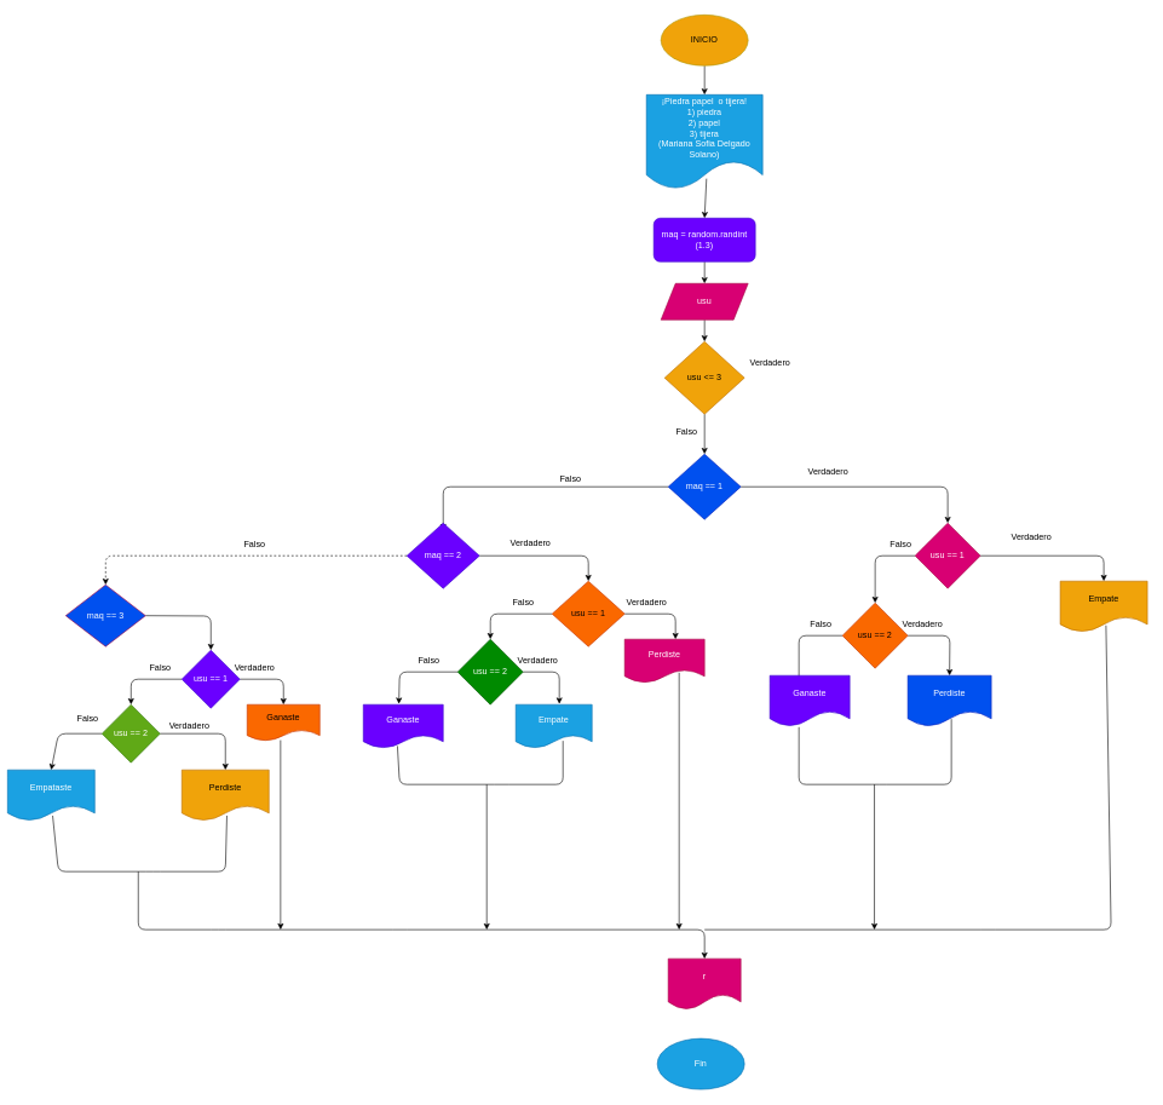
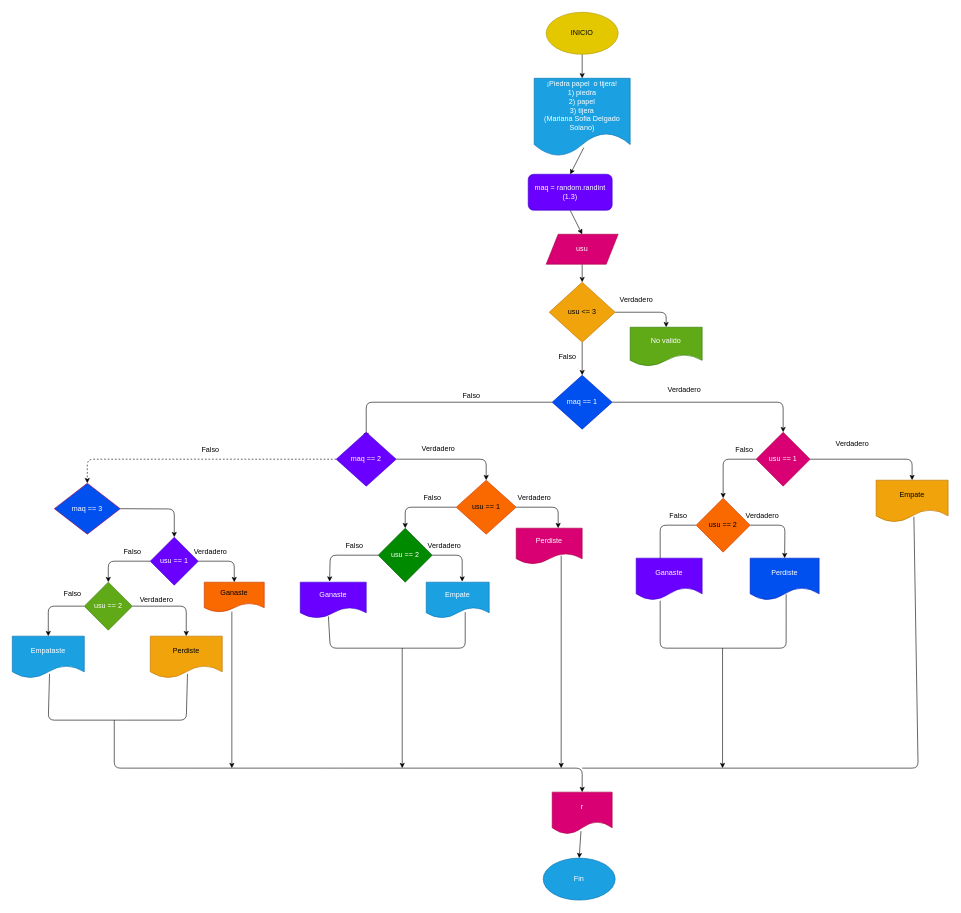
- <mxCell id="3" value="INICIO" style="ellipse;whiteSpace=wrap;html=1;fillColor=#f0a30a;fontColor=#000000;strokeColor=#B09500;" parent="1" vertex="1"><mxGeometry x="910" y="20" width="120" height="70" as="geometry" /></mxCell>
+ <mxCell id="3" value="INICIO" style="ellipse;whiteSpace=wrap;html=1;fillColor=#e3c800;fontColor=#000000;strokeColor=#B09500;" parent="1" vertex="1"><mxGeometry x="910" y="20" width="120" height="70" as="geometry" /></mxCell>
- <mxCell id="7" value="maq = random.randint&lt;br&gt;(1.3)" style="rounded=1;whiteSpace=wrap;html=1;fillColor=#6a00ff;fontColor=#ffffff;strokeColor=#3700CC;" parent="1" vertex="1"><mxGeometry x="900" y="300" width="140" height="60" as="geometry" /></mxCell>
+ <mxCell id="7" value="maq = random.randint&lt;br&gt;(1.3)" style="rounded=1;whiteSpace=wrap;html=1;fillColor=#6a00ff;fontColor=#ffffff;strokeColor=#3700CC;" parent="1" vertex="1"><mxGeometry x="880" y="290" width="140" height="60" as="geometry" /></mxCell>
+ <mxCell id="10" style="edgeStyle=none;html=1;exitX=1;exitY=0.5;exitDx=0;exitDy=0;entryX=0.5;entryY=0;entryDx=0;entryDy=0;" parent="1" source="12" target="13" edge="1"><mxGeometry relative="1" as="geometry"><mxPoint x="1110" y="540" as="targetPoint" /><Array as="points"><mxPoint x="1110" y="520" /></Array></mxGeometry></mxCell>
+ <mxCell id="13" value="No valido" style="shape=document;whiteSpace=wrap;html=1;boundedLbl=1;fillColor=#60a917;fontColor=#ffffff;strokeColor=#2D7600;" parent="1" vertex="1"><mxGeometry x="1050" y="545" width="120" height="65" as="geometry" /></mxCell>
- <mxCell id="58" value="Empataste" style="shape=document;whiteSpace=wrap;html=1;boundedLbl=1;fillColor=#1ba1e2;fontColor=#ffffff;strokeColor=#006EAF;" parent="1" vertex="1"><mxGeometry x="10" y="1060" width="120" height="70" as="geometry" /></mxCell>
+ <mxCell id="58" value="Empataste" style="shape=document;whiteSpace=wrap;html=1;boundedLbl=1;fillColor=#1ba1e2;fontColor=#ffffff;strokeColor=#006EAF;" parent="1" vertex="1"><mxGeometry x="20" y="1060" width="120" height="70" as="geometry" /></mxCell>
+ <mxCell id="73" value="" style="edgeStyle=none;html=1;exitX=0.48;exitY=0.929;exitDx=0;exitDy=0;exitPerimeter=0;entryX=0.5;entryY=0;entryDx=0;entryDy=0;" edge="1" parent="1" source="74" target="75"><mxGeometry relative="1" as="geometry" /></mxCell>
